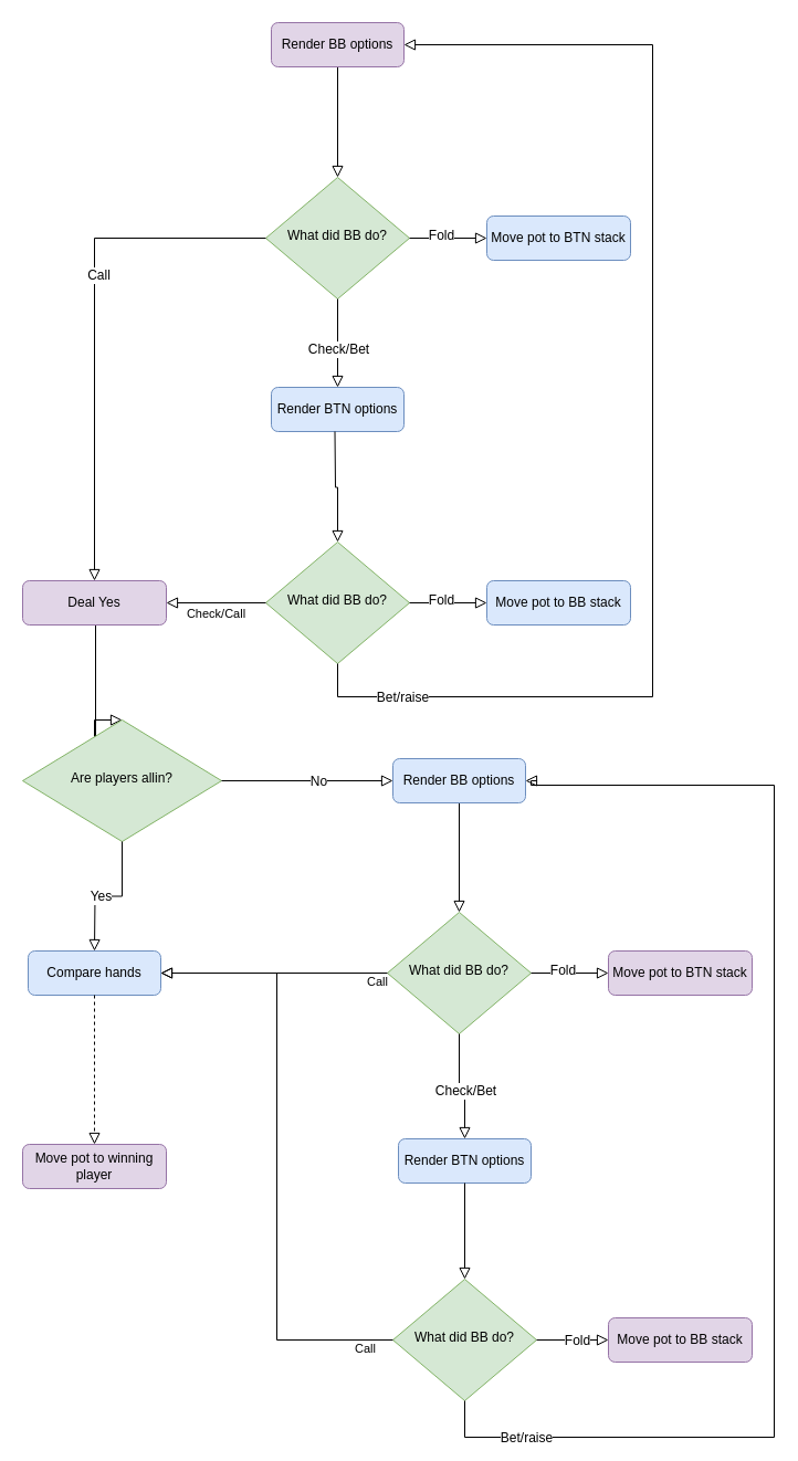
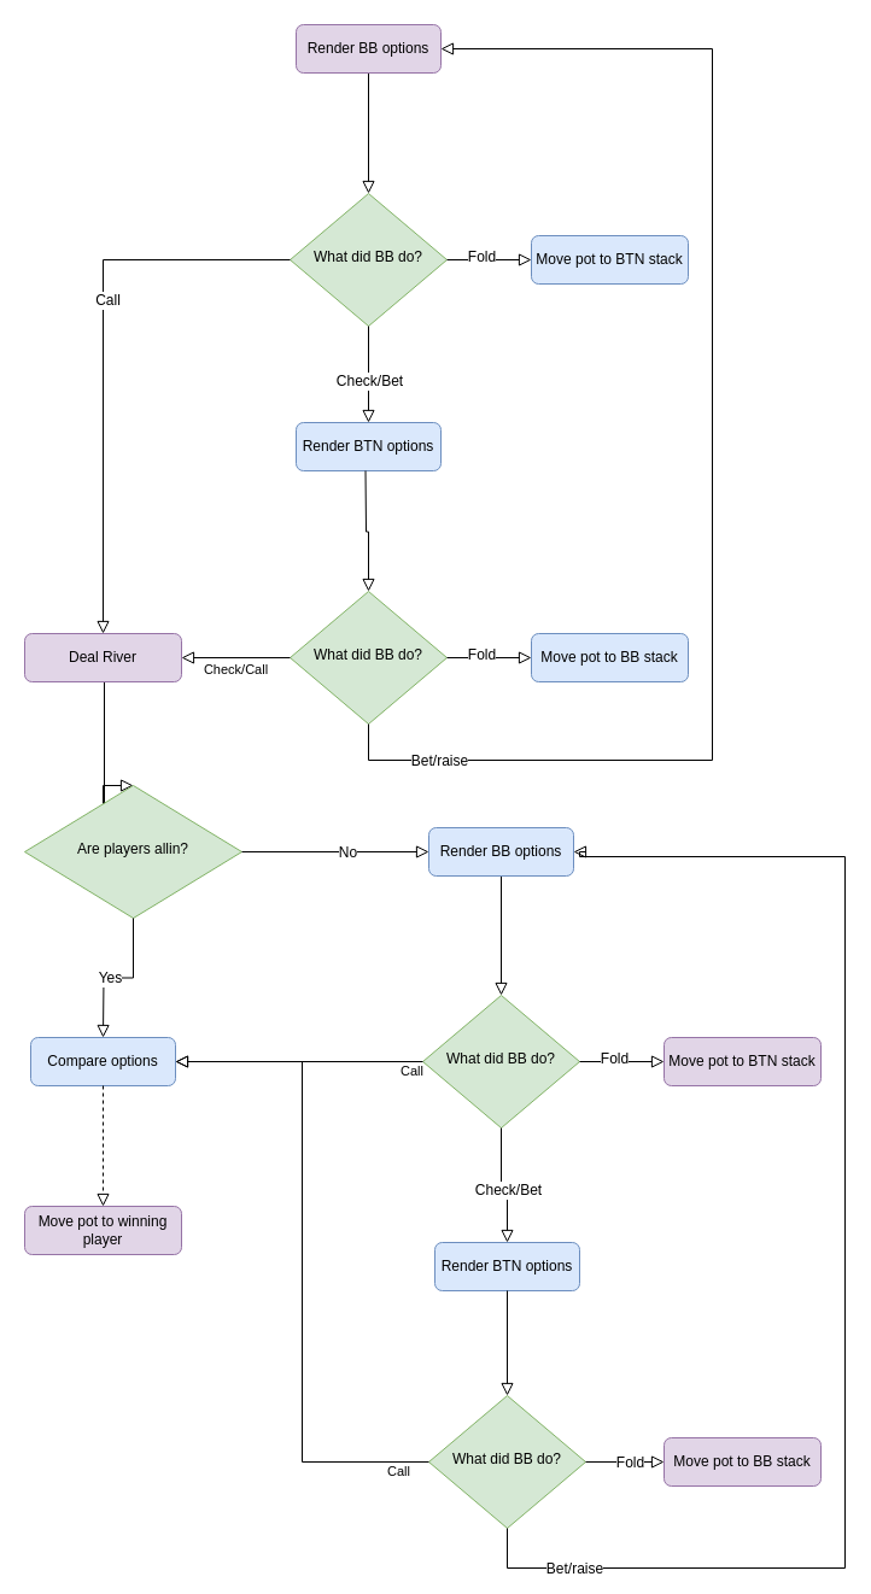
- <mxCell id="25" value="Deal Yes" style="rounded=1;whiteSpace=wrap;html=1;fontSize=12;glass=0;strokeWidth=1;shadow=0;fillColor=#e1d5e7;strokeColor=#9673a6;" vertex="1" parent="1"><mxGeometry x="20" y="525" width="130" height="40" as="geometry" /></mxCell>
+ <mxCell id="25" value="Deal River" style="rounded=1;whiteSpace=wrap;html=1;fontSize=12;glass=0;strokeWidth=1;shadow=0;fillColor=#e1d5e7;strokeColor=#9673a6;" vertex="1" parent="1"><mxGeometry x="20" y="525" width="130" height="40" as="geometry" /></mxCell>
- <mxCell id="28" value="Compare hands" style="rounded=1;whiteSpace=wrap;html=1;fontSize=12;glass=0;strokeWidth=1;shadow=0;fillColor=#dae8fc;strokeColor=#6c8ebf;" vertex="1" parent="1"><mxGeometry x="25" y="860" width="120" height="40" as="geometry" /></mxCell>
+ <mxCell id="28" value="Compare options" style="rounded=1;whiteSpace=wrap;html=1;fontSize=12;glass=0;strokeWidth=1;shadow=0;fillColor=#dae8fc;strokeColor=#6c8ebf;" vertex="1" parent="1"><mxGeometry x="25" y="860" width="120" height="40" as="geometry" /></mxCell>
- <mxCell id="29" value="Move pot to winning player" style="rounded=1;whiteSpace=wrap;html=1;fontSize=12;glass=0;strokeWidth=1;shadow=0;fillColor=#e1d5e7;strokeColor=#9673a6;" vertex="1" parent="1"><mxGeometry x="20" y="1035" width="130" height="40" as="geometry" /></mxCell>
+ <mxCell id="29" value="Move pot to winning player" style="rounded=1;whiteSpace=wrap;html=1;fontSize=12;glass=0;strokeWidth=1;shadow=0;fillColor=#e1d5e7;strokeColor=#9673a6;" vertex="1" parent="1"><mxGeometry x="20" y="1000" width="130" height="40" as="geometry" /></mxCell>
